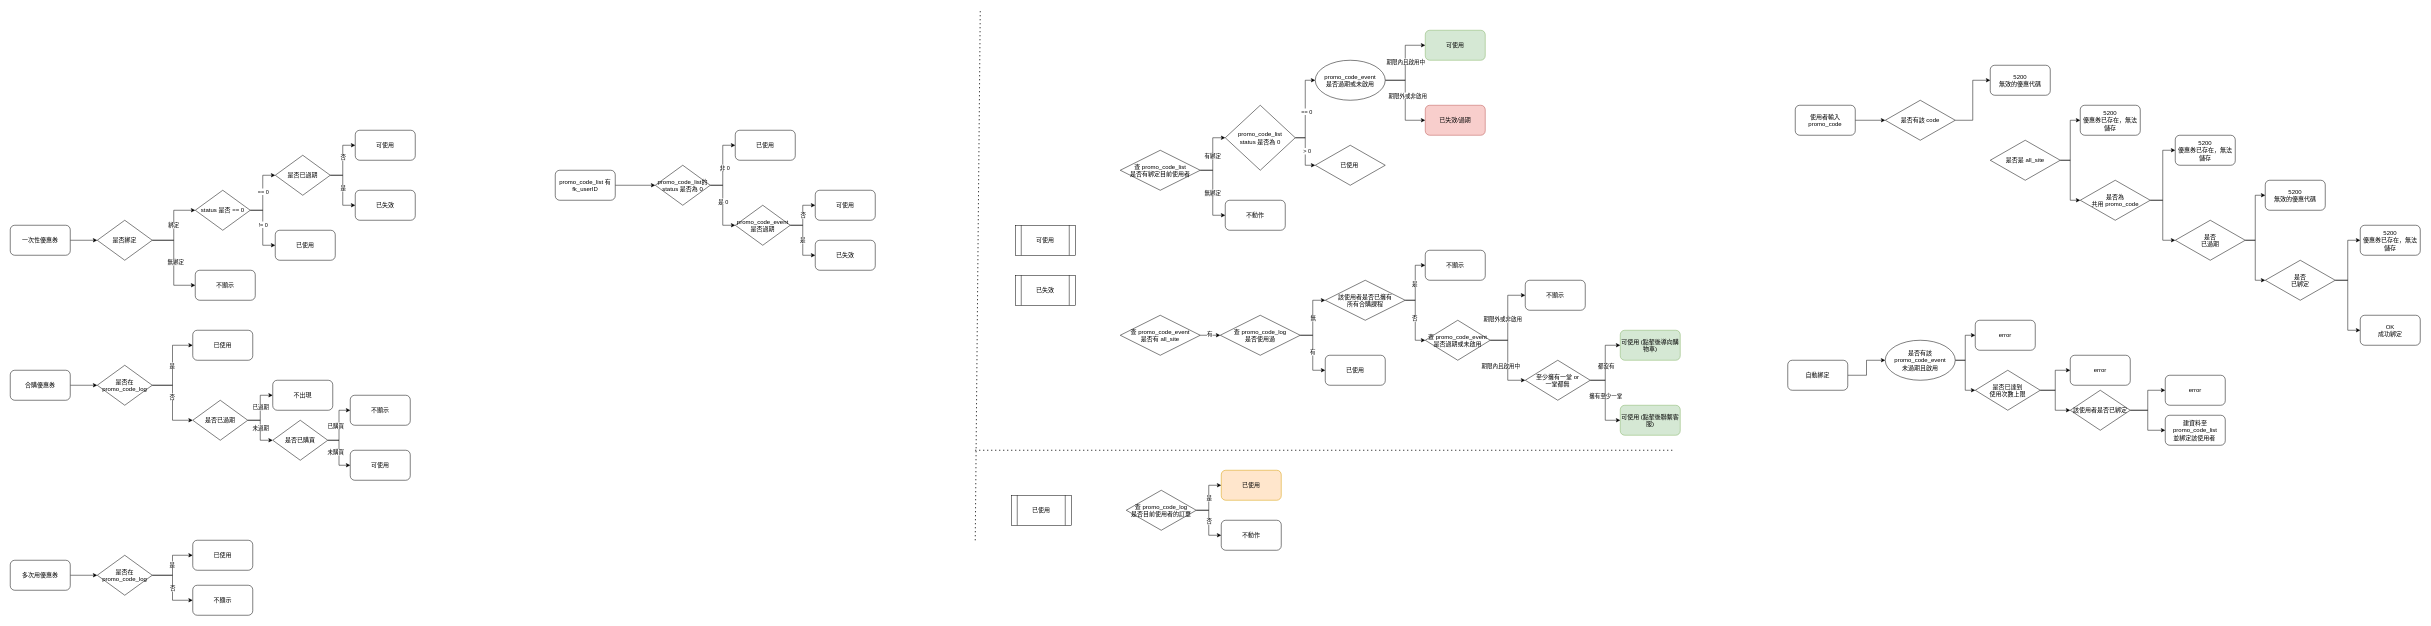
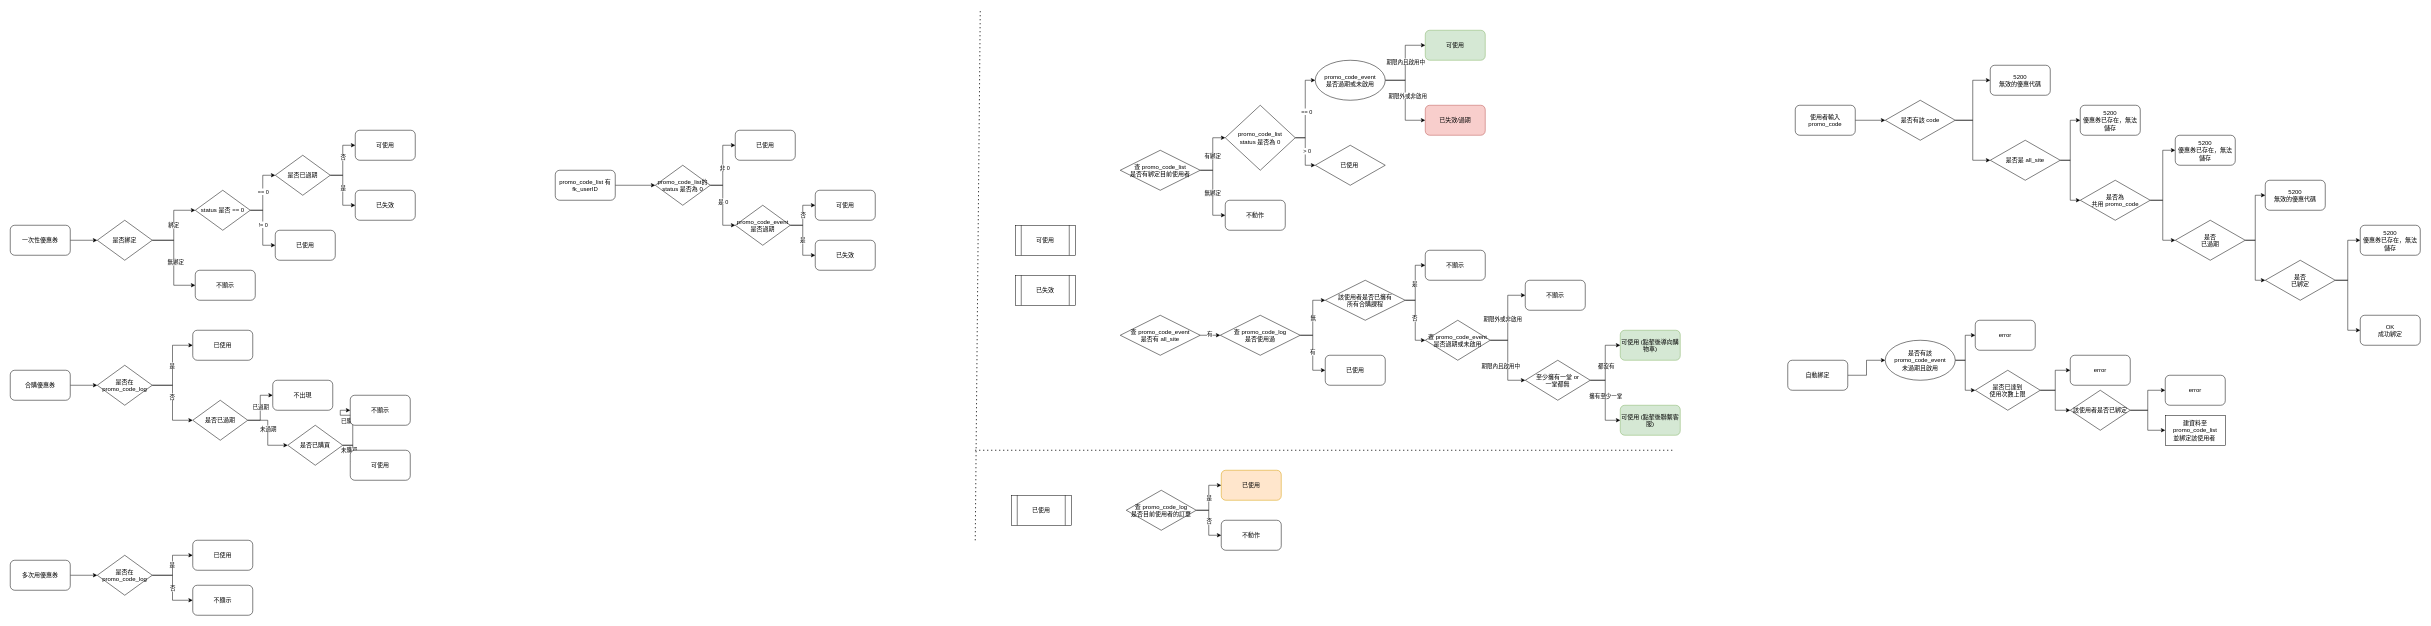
+ <mxCell id="126" style="edgeStyle=orthogonalEdgeStyle;rounded=0;orthogonalLoop=1;jettySize=auto;html=1;exitX=1;exitY=0.5;exitDx=0;exitDy=0;entryX=0;entryY=0.5;entryDx=0;entryDy=0;" edge="1" parent="1" source="127" target="130"><mxGeometry relative="1" as="geometry" /></mxCell>
- <mxCell id="160" value="建資料至 promo_code_list &lt;br&gt;並綁定該使用者&amp;nbsp;" style="rounded=1;whiteSpace=wrap;html=1;" vertex="1" parent="1"><mxGeometry x="4330" y="830" width="120" height="60" as="geometry" /></mxCell>
+ <mxCell id="160" value="建資料至 promo_code_list &lt;br&gt;並綁定該使用者&amp;nbsp;" style="whiteSpace=wrap;html=1;rounded=0;" vertex="1" parent="1"><mxGeometry x="4330" y="830" width="120" height="60" as="geometry" /></mxCell>
- <mxCell id="42" value="是否已購買" style="rhombus;whiteSpace=wrap;html=1;" vertex="1" parent="1"><mxGeometry x="545" y="840" width="110" height="80" as="geometry" /></mxCell>
+ <mxCell id="42" value="是否已購買" style="rhombus;whiteSpace=wrap;html=1;" vertex="1" parent="1"><mxGeometry x="575" y="850" width="110" height="80" as="geometry" /></mxCell>
